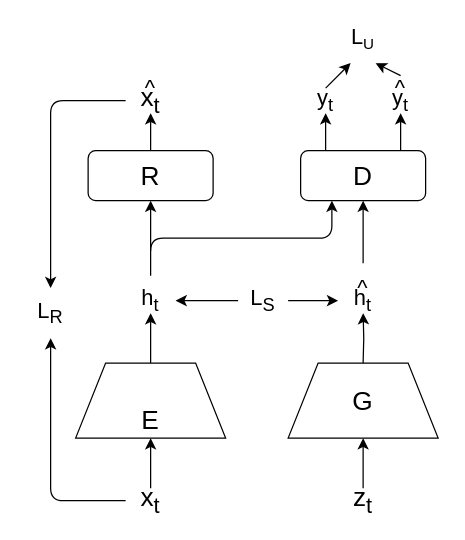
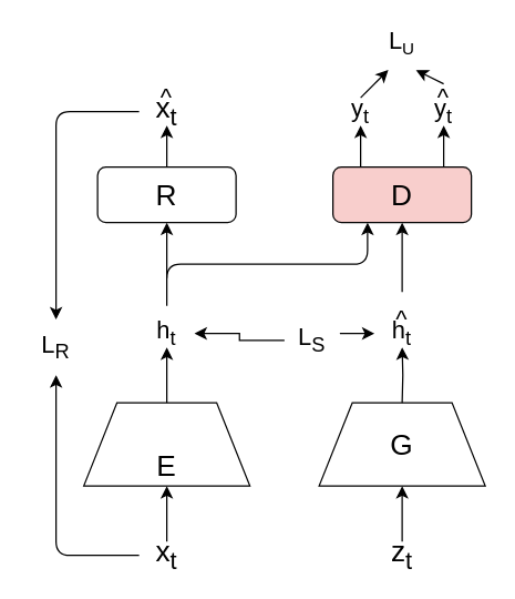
- <mxCell id="19" value="&lt;font style=&quot;font-size: 21px&quot;&gt;D&lt;/font&gt;" style="rounded=1;whiteSpace=wrap;html=1;" vertex="1" parent="1"><mxGeometry x="240" y="120" width="100" height="40" as="geometry" /></mxCell>
+ <mxCell id="19" value="&lt;font style=&quot;font-size: 21px&quot;&gt;D&lt;/font&gt;" style="rounded=1;whiteSpace=wrap;html=1;fillColor=#f8cecc;" vertex="1" parent="1"><mxGeometry x="240" y="120" width="100" height="40" as="geometry" /></mxCell>
- <mxCell id="18" value="&lt;span style=&quot;font-size: 17.5px&quot;&gt;L&lt;sub&gt;S&lt;/sub&gt;&lt;/span&gt;" style="text;html=1;strokeColor=none;fillColor=none;align=center;verticalAlign=middle;whiteSpace=wrap;rounded=0;" vertex="1" parent="1"><mxGeometry x="190" y="230" width="40" height="20" as="geometry" /></mxCell>
+ <mxCell id="18" value="&lt;span style=&quot;font-size: 17.5px&quot;&gt;L&lt;sub&gt;S&lt;/sub&gt;&lt;/span&gt;" style="text;html=1;strokeColor=none;fillColor=none;align=center;verticalAlign=middle;whiteSpace=wrap;rounded=0;" vertex="1" parent="1"><mxGeometry x="205" y="235" width="40" height="20" as="geometry" /></mxCell>
